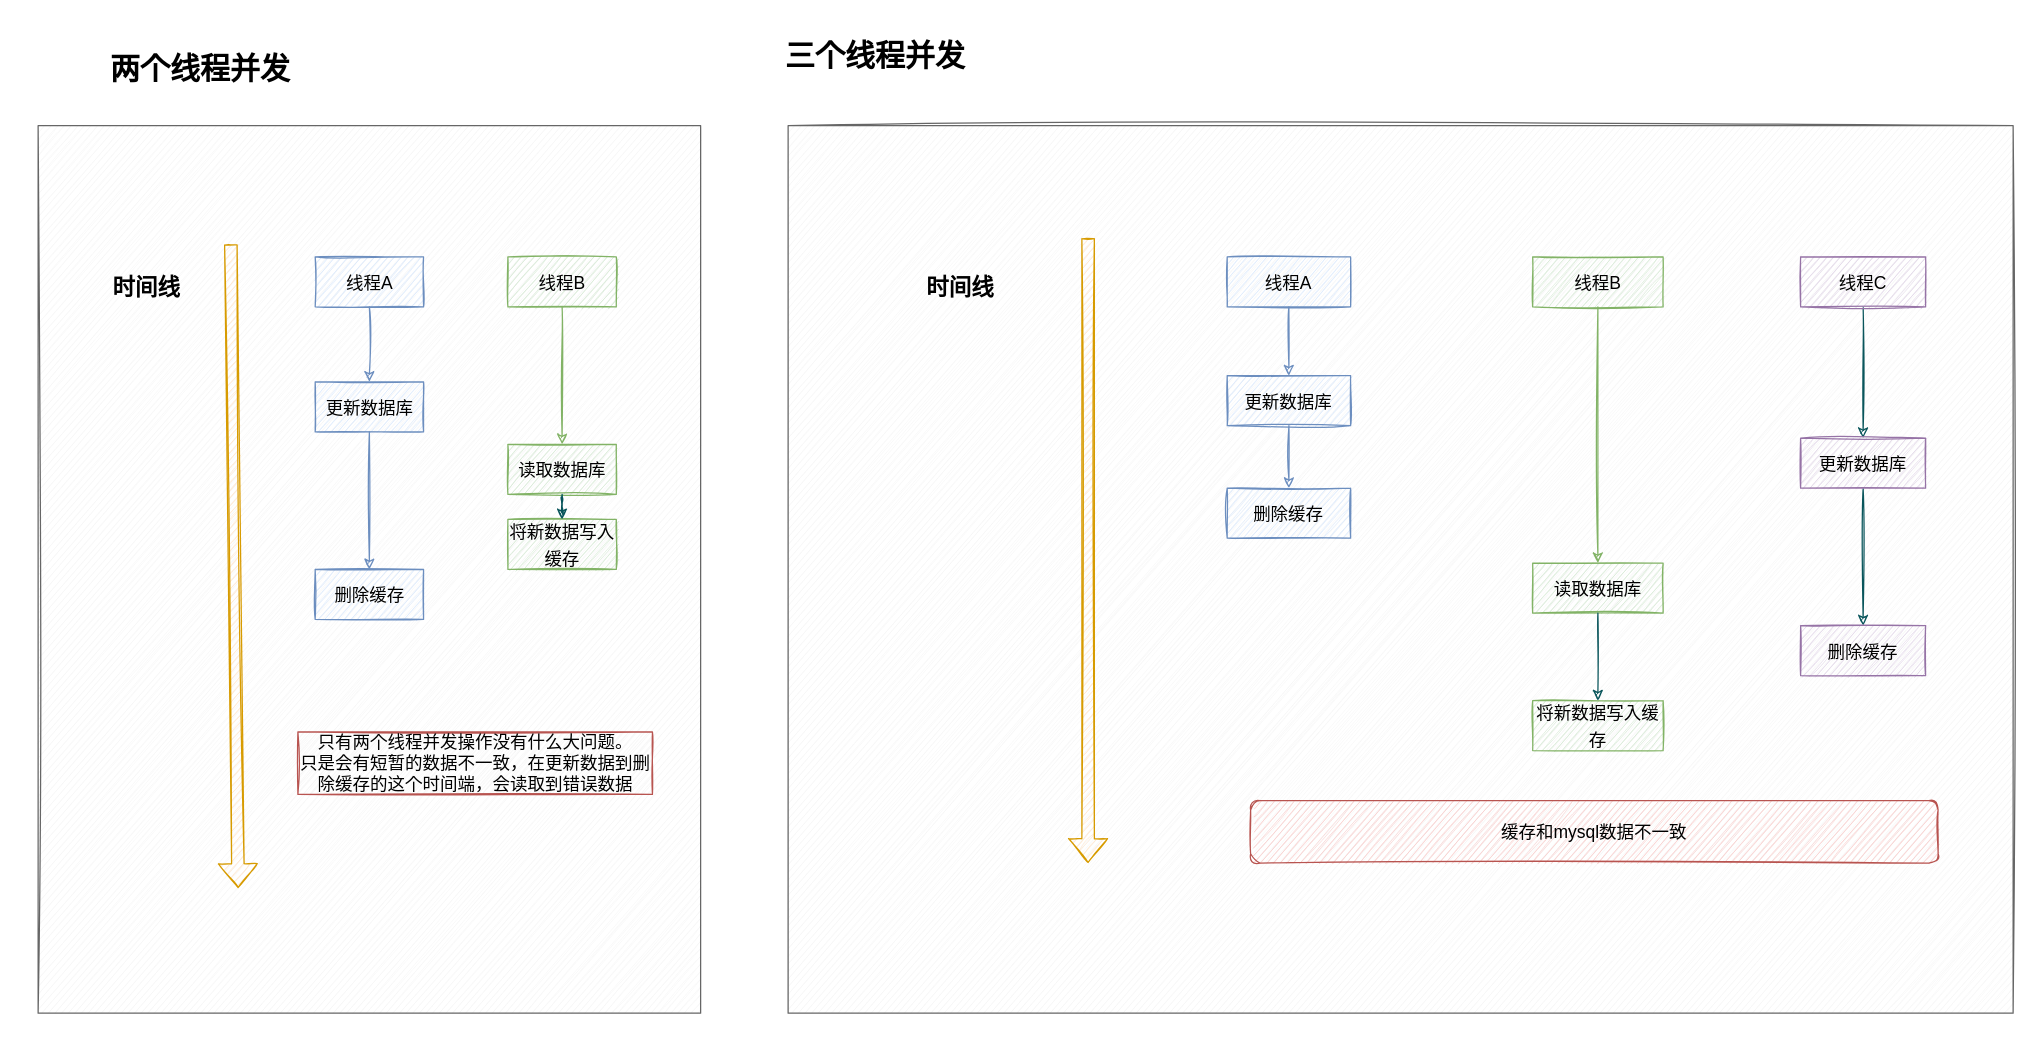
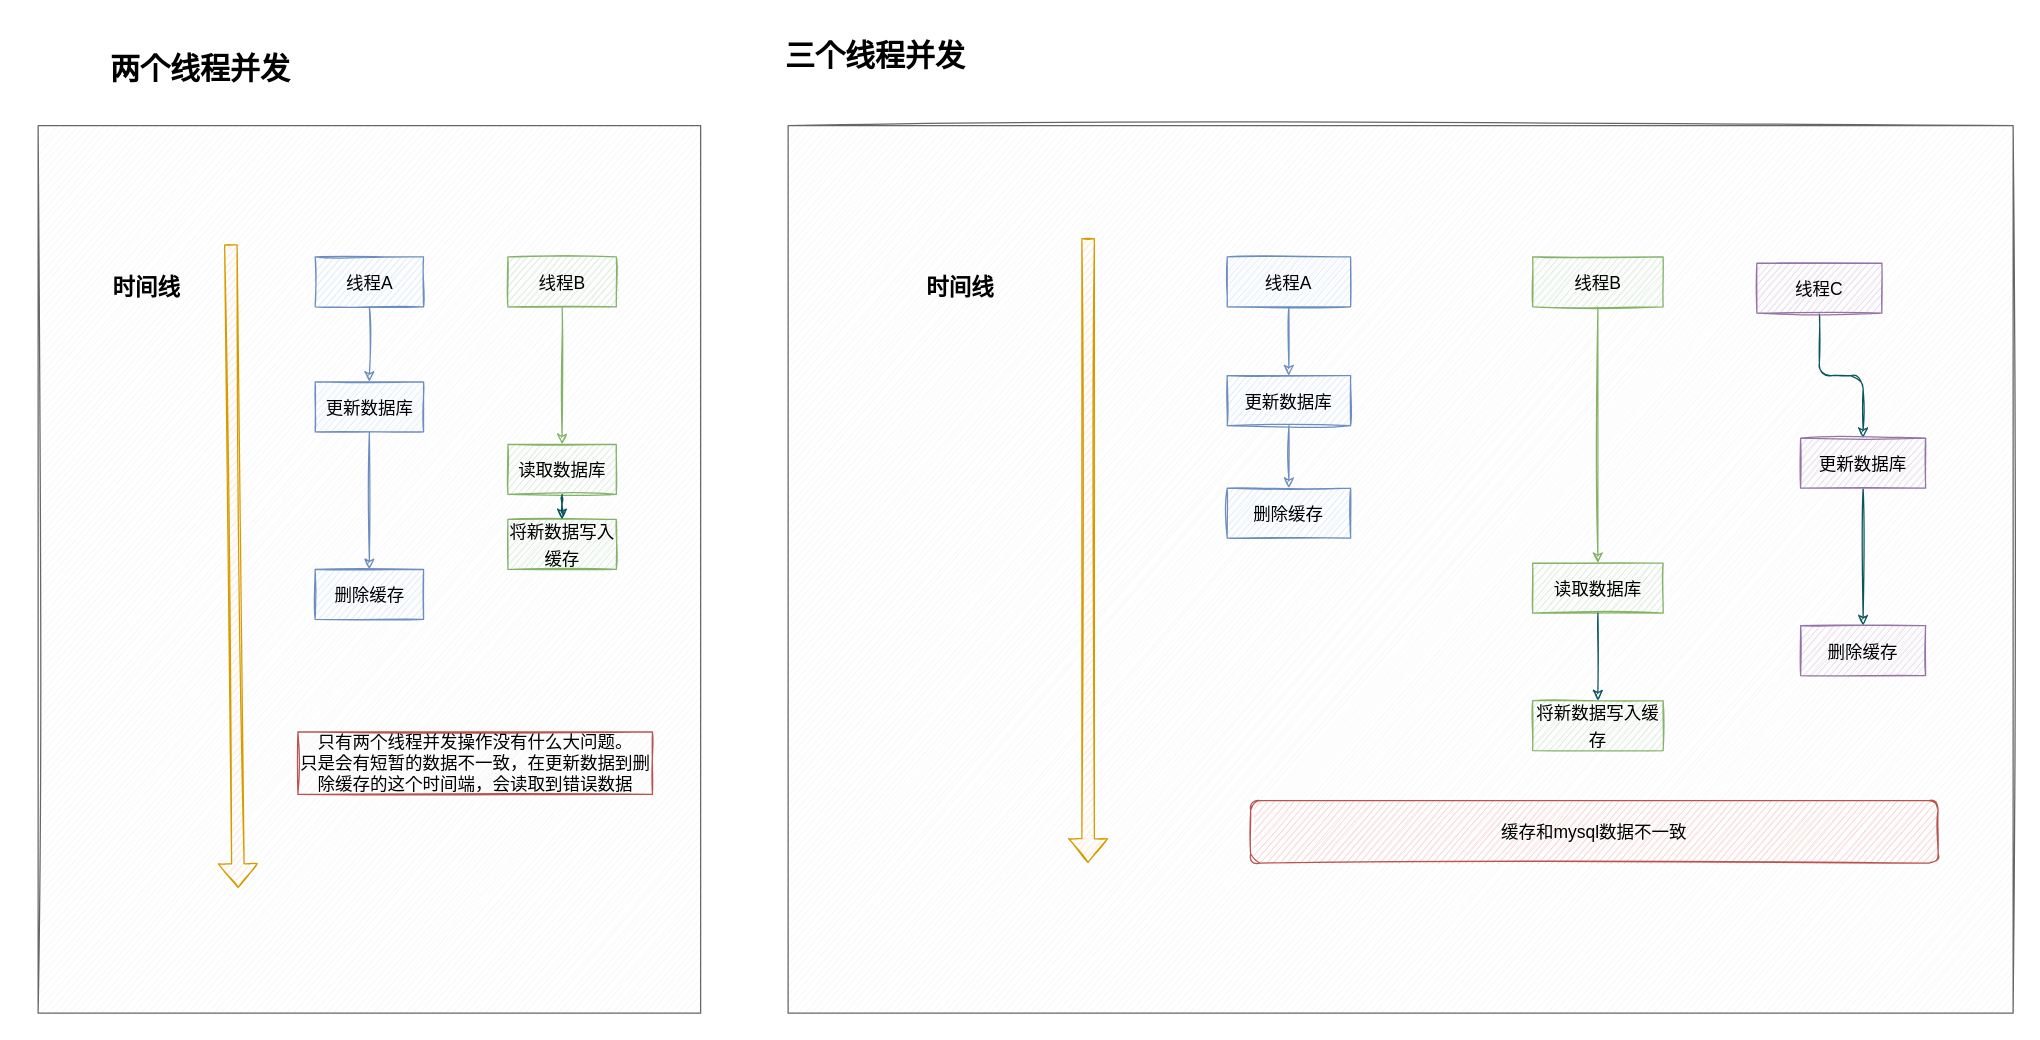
- <mxCell id="32" value="&lt;font style=&quot;font-size: 14px;&quot;&gt;线程C&lt;/font&gt;" style="rounded=0;whiteSpace=wrap;html=1;sketch=1;fontSize=18;fillColor=#e1d5e7;strokeColor=#9673a6;" vertex="1" parent="1"><mxGeometry x="1440" y="205" width="100" height="40" as="geometry" /></mxCell>
+ <mxCell id="32" value="&lt;font style=&quot;font-size: 14px;&quot;&gt;线程C&lt;/font&gt;" style="rounded=0;whiteSpace=wrap;html=1;sketch=1;fontSize=18;fillColor=#e1d5e7;strokeColor=#9673a6;" vertex="1" parent="1"><mxGeometry x="1405" y="210" width="100" height="40" as="geometry" /></mxCell>
